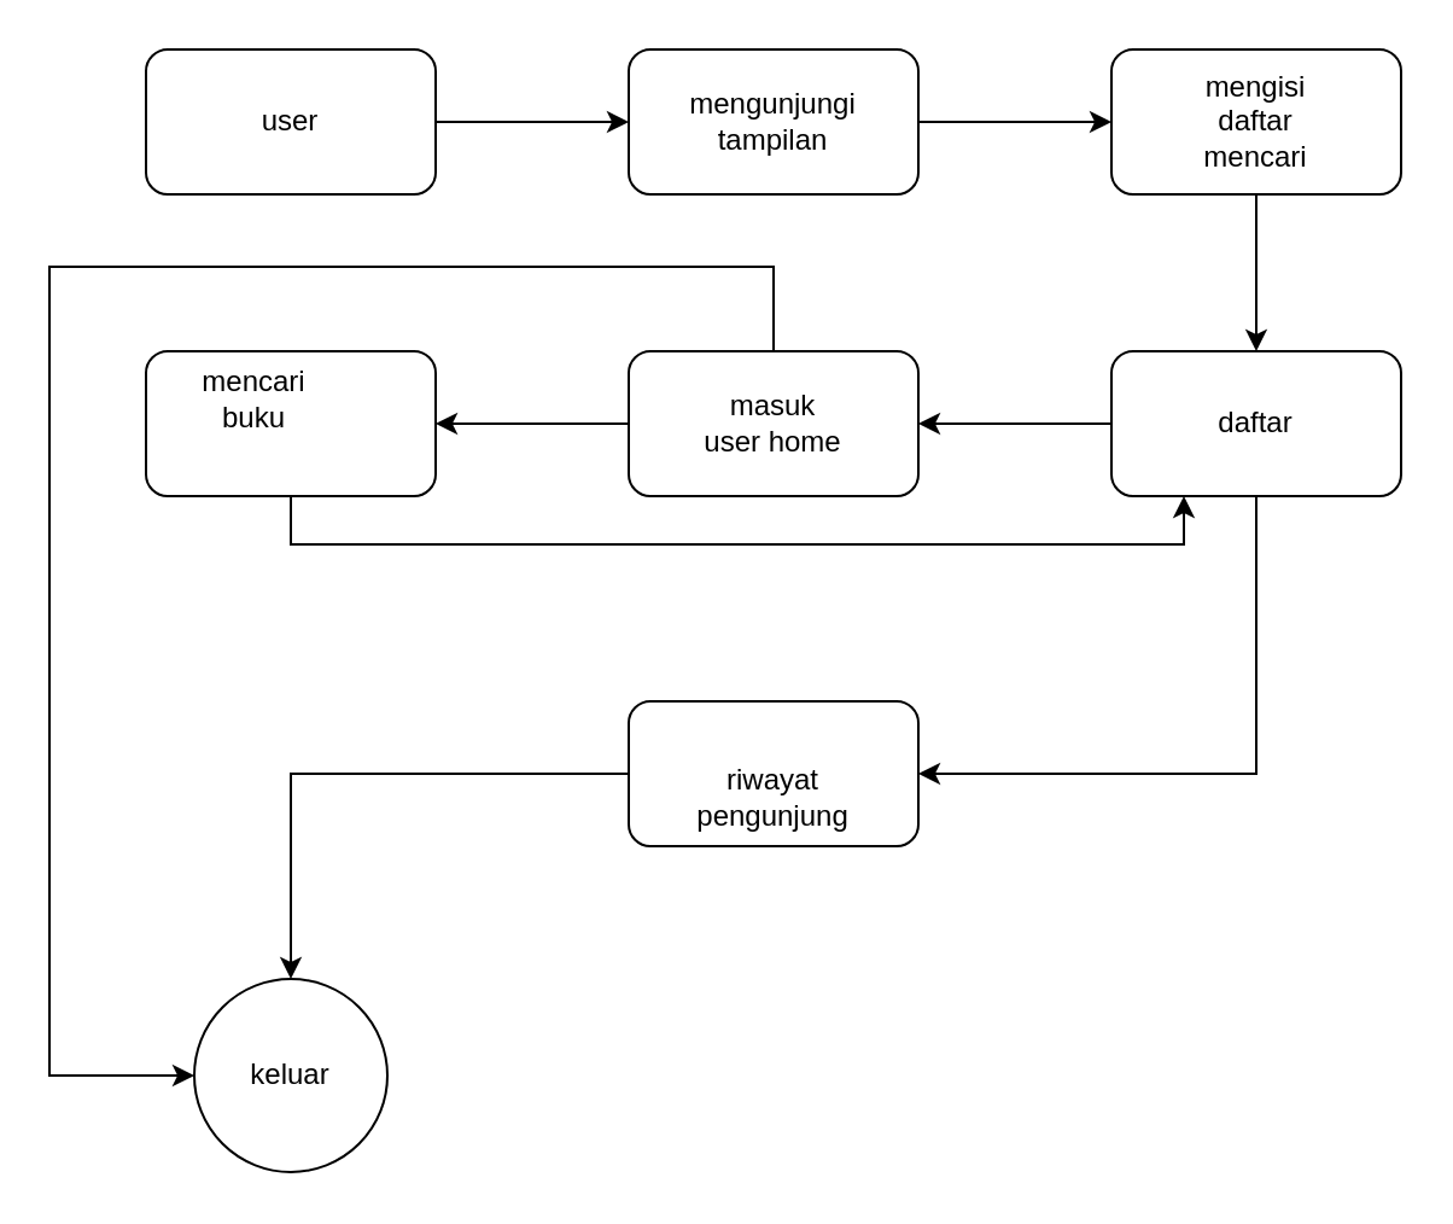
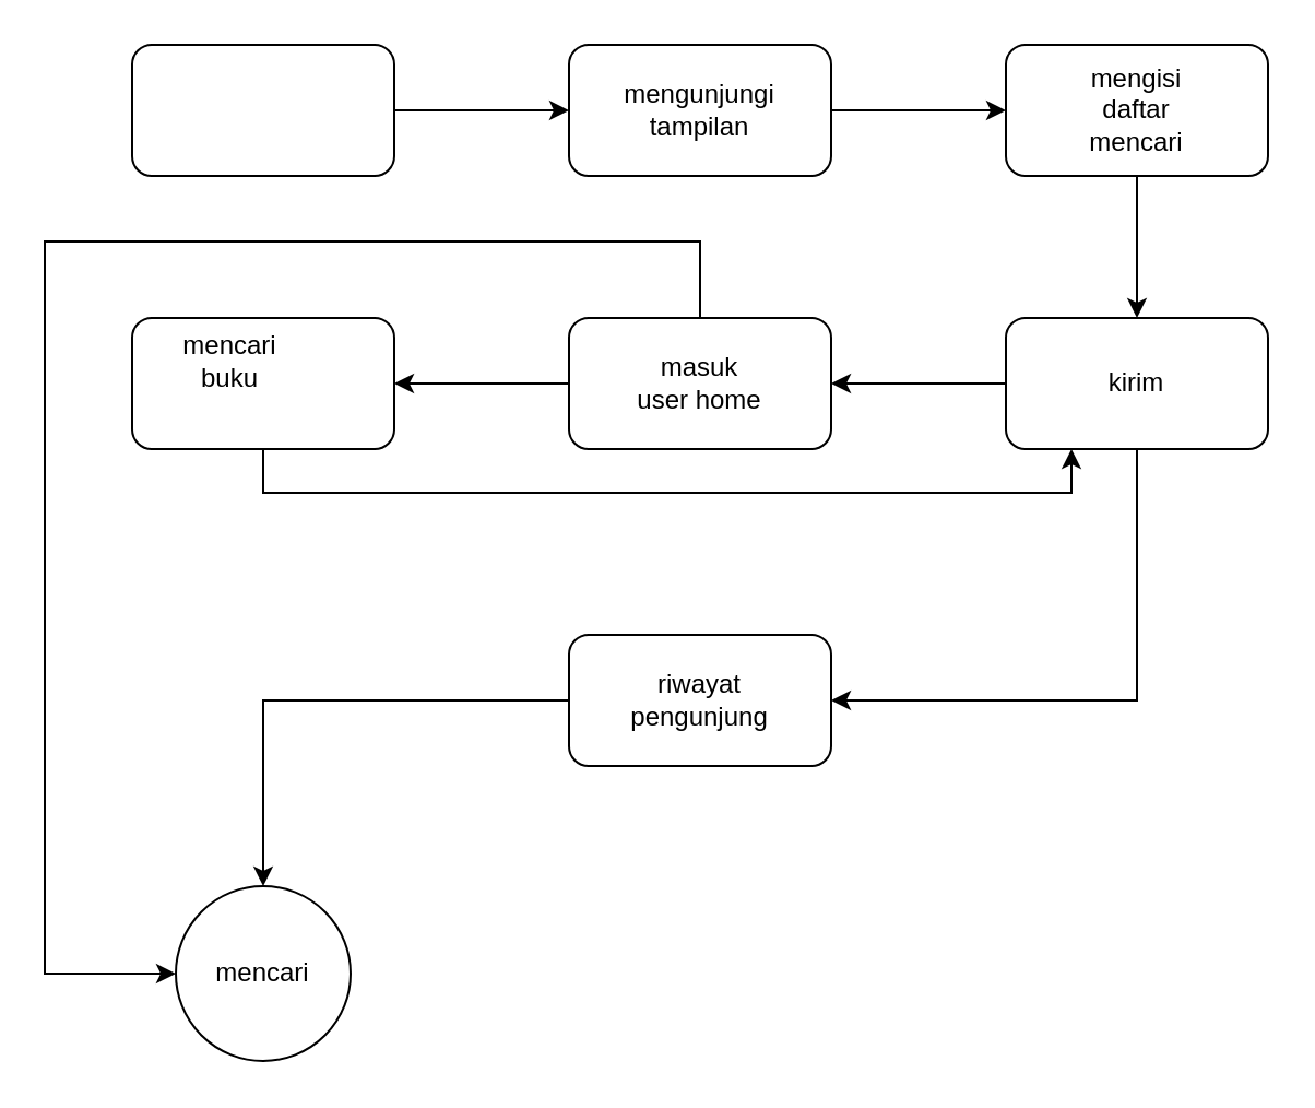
- <mxCell id="7" value="user" style="text;html=1;strokeColor=none;fillColor=none;align=center;verticalAlign=middle;whiteSpace=wrap;rounded=0;" vertex="1" parent="1"><mxGeometry x="90" y="35" width="60" height="30" as="geometry" /></mxCell>
- <mxCell id="15" value="daftar" style="text;html=1;strokeColor=none;fillColor=none;align=center;verticalAlign=middle;whiteSpace=wrap;rounded=0;" vertex="1" parent="1"><mxGeometry x="490" y="160" width="60" height="30" as="geometry" /></mxCell>
+ <mxCell id="15" value="kirim" style="text;html=1;strokeColor=none;fillColor=none;align=center;verticalAlign=middle;whiteSpace=wrap;rounded=0;" vertex="1" parent="1"><mxGeometry x="490" y="160" width="60" height="30" as="geometry" /></mxCell>
- <mxCell id="26" value="riwayat pengunjung" style="text;html=1;strokeColor=none;fillColor=none;align=center;verticalAlign=middle;whiteSpace=wrap;rounded=0;" vertex="1" parent="1"><mxGeometry x="290" y="315" width="60" height="30" as="geometry" /></mxCell>
+ <mxCell id="26" value="riwayat pengunjung" style="text;html=1;strokeColor=none;fillColor=none;align=center;verticalAlign=middle;whiteSpace=wrap;rounded=0;" vertex="1" parent="1"><mxGeometry x="290" y="305" width="60" height="30" as="geometry" /></mxCell>
- <mxCell id="17" value="keluar" style="text;html=1;strokeColor=none;fillColor=none;align=center;verticalAlign=middle;whiteSpace=wrap;rounded=0;" vertex="1" parent="1"><mxGeometry x="90" y="430" width="60" height="30" as="geometry" /></mxCell>
+ <mxCell id="17" value="mencari" style="text;html=1;strokeColor=none;fillColor=none;align=center;verticalAlign=middle;whiteSpace=wrap;rounded=0;" vertex="1" parent="1"><mxGeometry x="90" y="430" width="60" height="30" as="geometry" /></mxCell>
